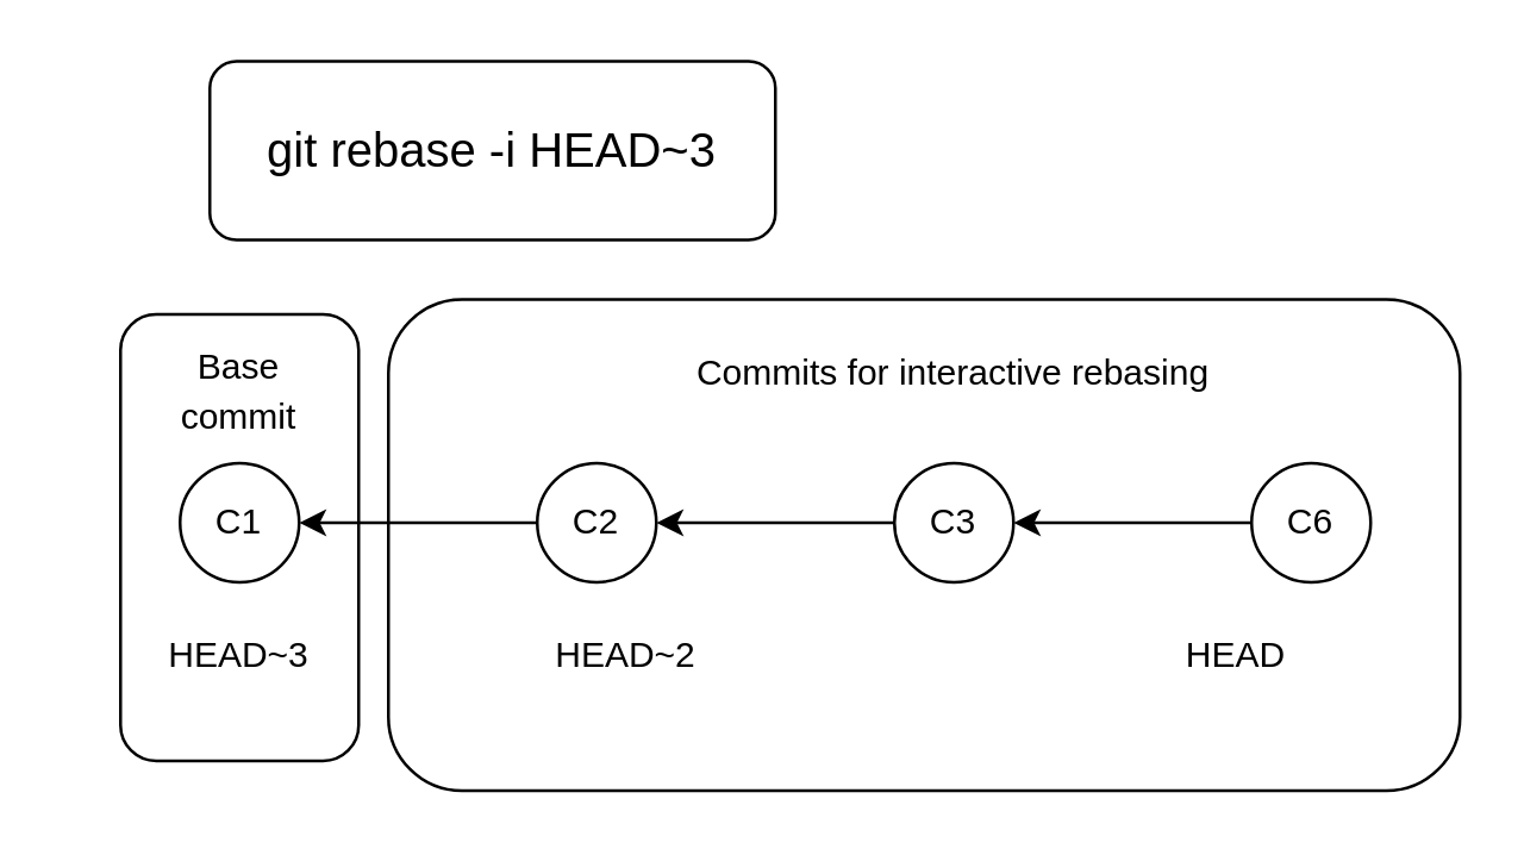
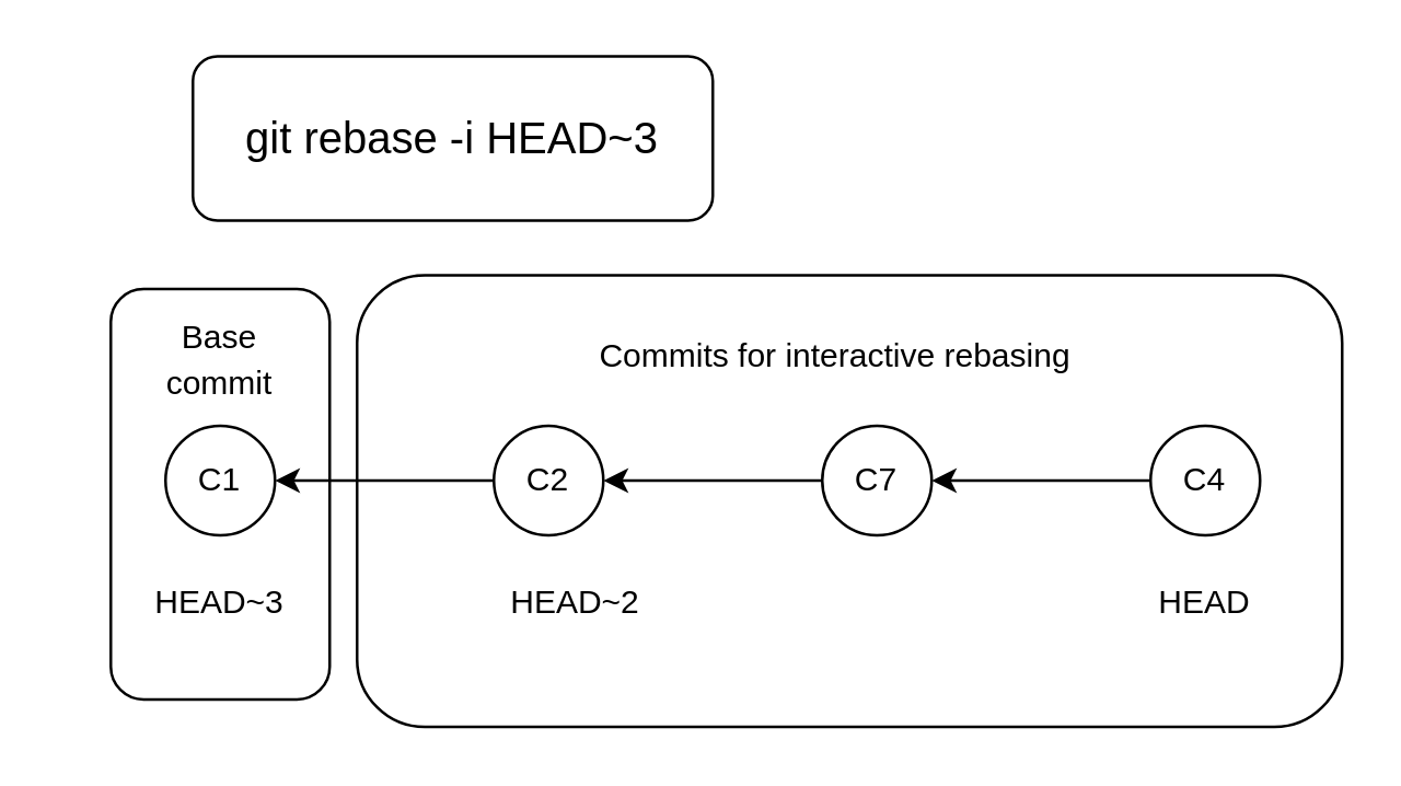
- <mxCell id="19" value="Commits for interactive rebasing" style="text;html=1;strokeColor=none;fillColor=none;align=center;verticalAlign=middle;whiteSpace=wrap;rounded=0;" vertex="1" parent="1"><mxGeometry x="205" y="110" width="230" height="30" as="geometry" /></mxCell>
+ <mxCell id="19" value="Commits for interactive rebasing" style="text;html=1;strokeColor=none;fillColor=none;align=center;verticalAlign=middle;whiteSpace=wrap;rounded=0;" vertex="1" parent="1"><mxGeometry x="190" y="115" width="230" height="30" as="geometry" /></mxCell>
- <mxCell id="14" value="C3" style="text;html=1;strokeColor=none;fillColor=none;align=center;verticalAlign=middle;whiteSpace=wrap;rounded=0;" vertex="1" parent="1"><mxGeometry x="290" y="160" width="60" height="30" as="geometry" /></mxCell>
+ <mxCell id="14" value="C7" style="text;html=1;strokeColor=none;fillColor=none;align=center;verticalAlign=middle;whiteSpace=wrap;rounded=0;" vertex="1" parent="1"><mxGeometry x="290" y="160" width="60" height="30" as="geometry" /></mxCell>
- <mxCell id="15" value="C6" style="text;html=1;strokeColor=none;fillColor=none;align=center;verticalAlign=middle;whiteSpace=wrap;rounded=0;" vertex="1" parent="1"><mxGeometry x="410" y="160" width="60" height="30" as="geometry" /></mxCell>
+ <mxCell id="15" value="C4" style="text;html=1;strokeColor=none;fillColor=none;align=center;verticalAlign=middle;whiteSpace=wrap;rounded=0;" vertex="1" parent="1"><mxGeometry x="410" y="160" width="60" height="30" as="geometry" /></mxCell>
- <mxCell id="16" value="HEAD" style="text;html=1;strokeColor=none;fillColor=none;align=center;verticalAlign=middle;whiteSpace=wrap;rounded=0;" vertex="1" parent="1"><mxGeometry x="385" y="205" width="60" height="30" as="geometry" /></mxCell>
+ <mxCell id="16" value="HEAD" style="text;html=1;strokeColor=none;fillColor=none;align=center;verticalAlign=middle;whiteSpace=wrap;rounded=0;" vertex="1" parent="1"><mxGeometry x="410" y="205" width="60" height="30" as="geometry" /></mxCell>
